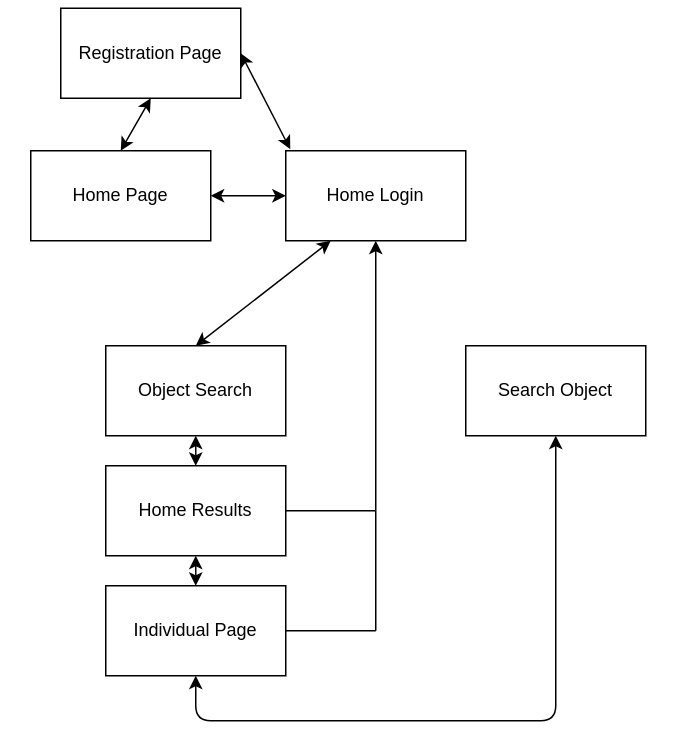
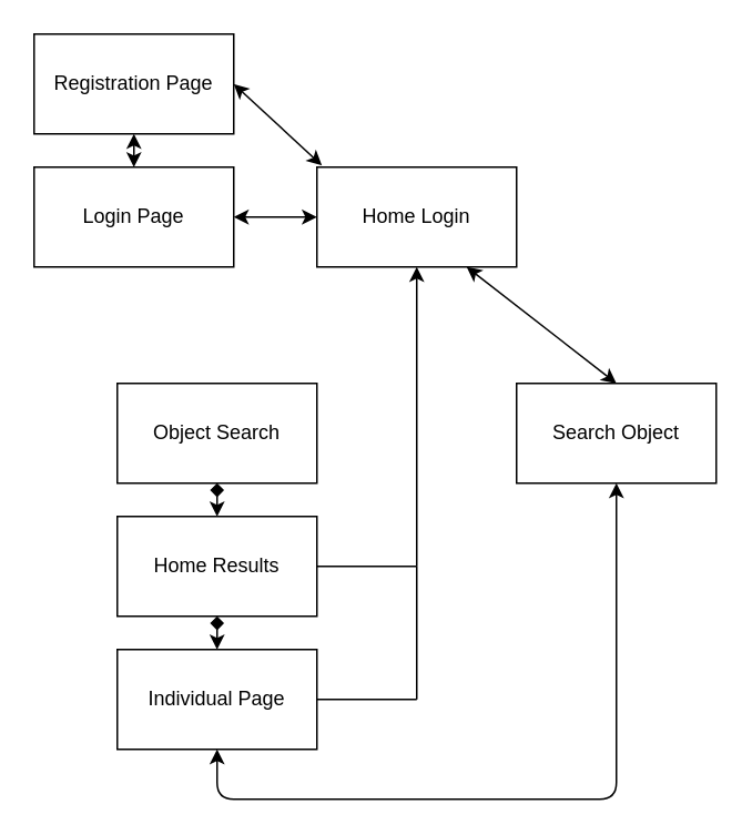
- <mxCell id="5" value="Registration Page" style="rounded=0;whiteSpace=wrap;html=1;" vertex="1" parent="1"><mxGeometry x="40" y="5" width="120" height="60" as="geometry" /></mxCell>
+ <mxCell id="5" value="Registration Page" style="rounded=0;whiteSpace=wrap;html=1;" vertex="1" parent="1"><mxGeometry x="20" y="20" width="120" height="60" as="geometry" /></mxCell>
- <mxCell id="4" value="Home Page" style="rounded=0;whiteSpace=wrap;html=1;" vertex="1" parent="1"><mxGeometry x="20" y="100" width="120" height="60" as="geometry" /></mxCell>
+ <mxCell id="4" value="Login Page" style="rounded=0;whiteSpace=wrap;html=1;" vertex="1" parent="1"><mxGeometry x="20" y="100" width="120" height="60" as="geometry" /></mxCell>
- <mxCell id="10" value="" style="endArrow=classic;startArrow=classic;html=1;entryX=0.25;entryY=1;entryDx=0;entryDy=0;exitX=0.5;exitY=0;exitDx=0;exitDy=0;" edge="1" parent="1" source="8" target="2"><mxGeometry width="50" height="50" relative="1" as="geometry"><mxPoint x="20" y="360" as="sourcePoint" /><mxPoint x="70" y="310" as="targetPoint" /></mxGeometry></mxCell>
+ <mxCell id="11" value="" style="endArrow=classic;startArrow=classic;html=1;entryX=0.75;entryY=1;entryDx=0;entryDy=0;exitX=0.5;exitY=0;exitDx=0;exitDy=0;" edge="1" parent="1" source="9" target="2"><mxGeometry width="50" height="50" relative="1" as="geometry"><mxPoint x="10" y="440" as="sourcePoint" /><mxPoint x="60" y="390" as="targetPoint" /></mxGeometry></mxCell>
- <mxCell id="14" value="" style="endArrow=classic;startArrow=classic;html=1;entryX=0.5;entryY=1;entryDx=0;entryDy=0;exitX=0.5;exitY=0;exitDx=0;exitDy=0;" edge="1" parent="1" source="12" target="8"><mxGeometry width="50" height="50" relative="1" as="geometry"><mxPoint x="20" y="520" as="sourcePoint" /><mxPoint x="70" y="470" as="targetPoint" /></mxGeometry></mxCell>
+ <mxCell id="14" value="" style="endArrow=diamond;startArrow=classic;html=1;entryX=0.5;entryY=1;entryDx=0;entryDy=0;exitX=0.5;exitY=0;exitDx=0;exitDy=0;" edge="1" parent="1" source="12" target="8"><mxGeometry width="50" height="50" relative="1" as="geometry"><mxPoint x="20" y="520" as="sourcePoint" /><mxPoint x="70" y="470" as="targetPoint" /></mxGeometry></mxCell>
- <mxCell id="15" value="" style="endArrow=classic;startArrow=classic;html=1;entryX=0.5;entryY=1;entryDx=0;entryDy=0;exitX=0.5;exitY=0;exitDx=0;exitDy=0;" edge="1" parent="1" source="13" target="12"><mxGeometry width="50" height="50" relative="1" as="geometry"><mxPoint x="20" y="520" as="sourcePoint" /><mxPoint x="70" y="470" as="targetPoint" /></mxGeometry></mxCell>
+ <mxCell id="15" value="" style="endArrow=diamond;startArrow=classic;html=1;entryX=0.5;entryY=1;entryDx=0;entryDy=0;exitX=0.5;exitY=0;exitDx=0;exitDy=0;" edge="1" parent="1" source="13" target="12"><mxGeometry width="50" height="50" relative="1" as="geometry"><mxPoint x="20" y="520" as="sourcePoint" /><mxPoint x="70" y="470" as="targetPoint" /></mxGeometry></mxCell>
